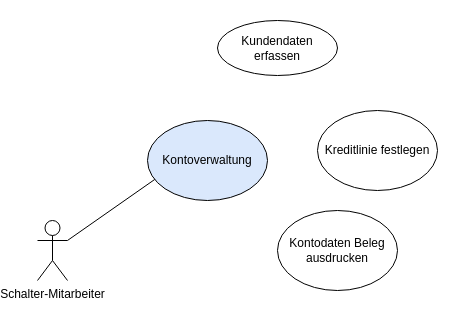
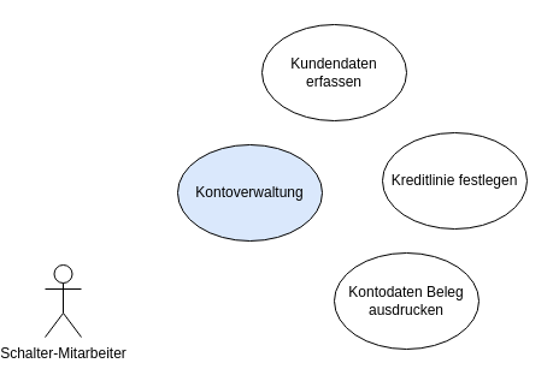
- <mxCell id="5" value="Kundendaten erfassen" style="ellipse;whiteSpace=wrap;html=1;" vertex="1" parent="1"><mxGeometry x="200" y="20" width="120" height="55" as="geometry" /></mxCell>
+ <mxCell id="5" value="Kundendaten erfassen" style="ellipse;whiteSpace=wrap;html=1;" vertex="1" parent="1"><mxGeometry x="200" y="20" width="120" height="80" as="geometry" /></mxCell>
- <mxCell id="2" style="rounded=0;orthogonalLoop=1;jettySize=auto;html=1;exitX=1;exitY=0.333;exitDx=0;exitDy=0;exitPerimeter=0;entryX=0.063;entryY=0.734;entryDx=0;entryDy=0;endArrow=none;endFill=0;entryPerimeter=0;" edge="1" parent="1" source="3" target="4"><mxGeometry relative="1" as="geometry" /></mxCell>
